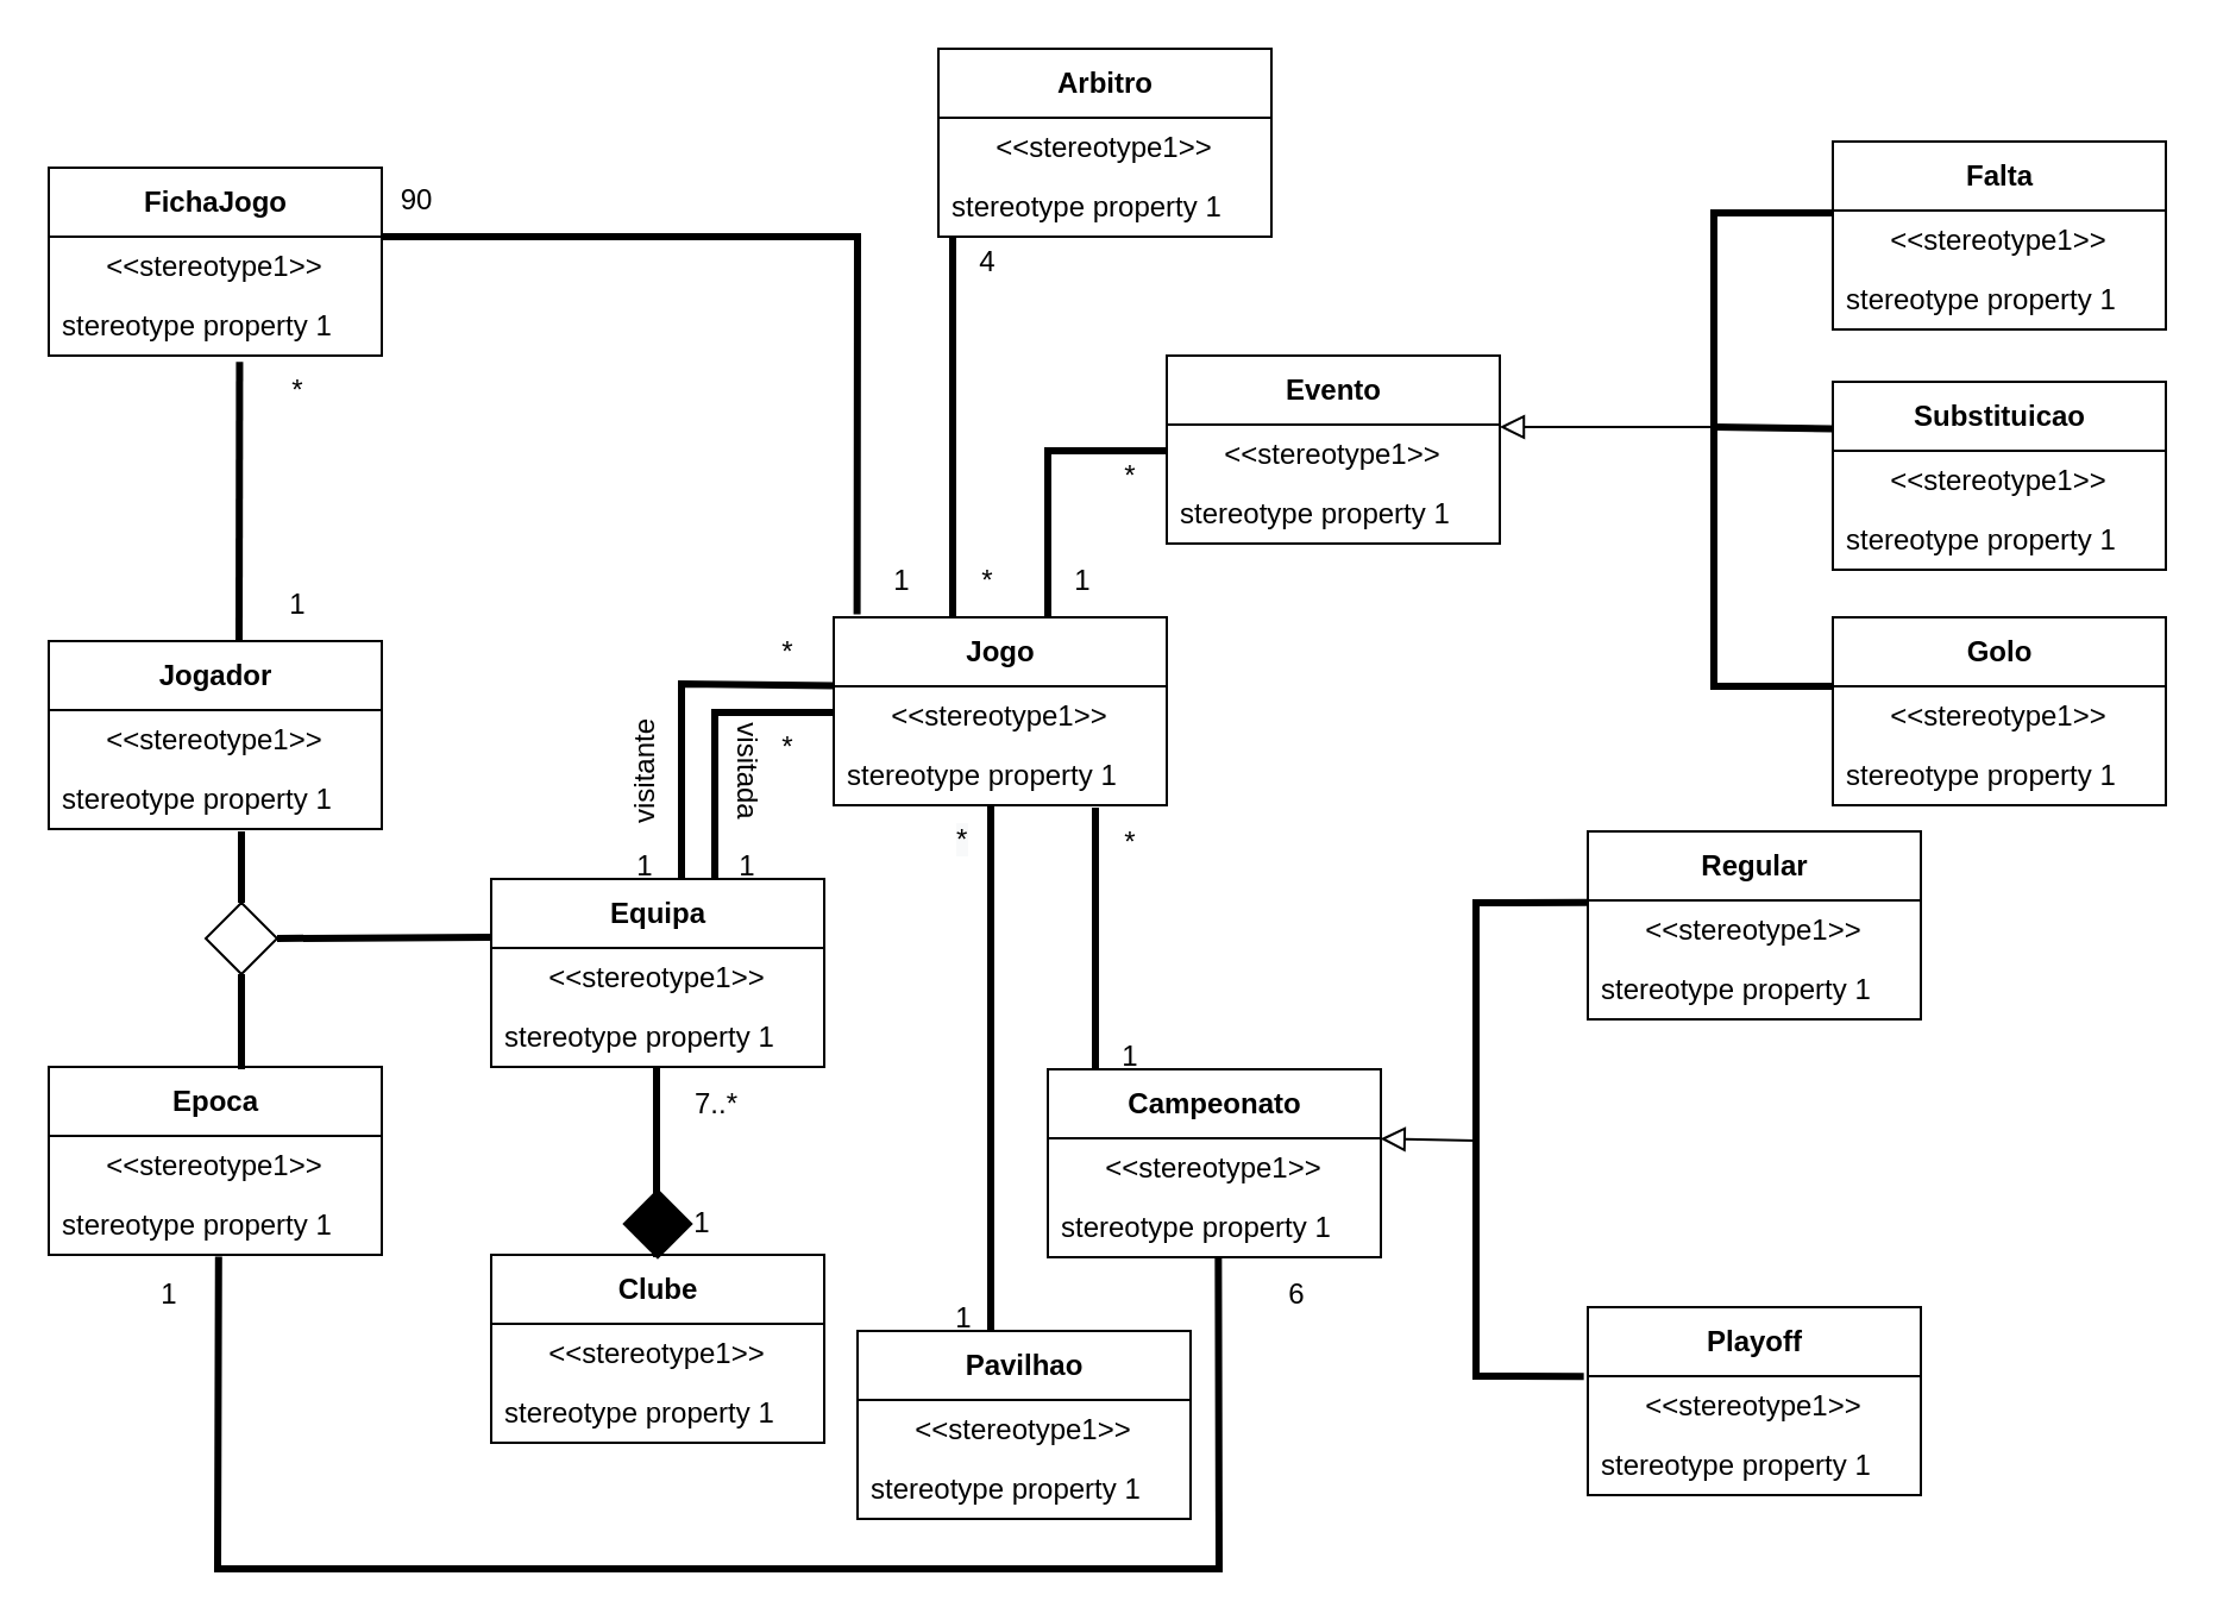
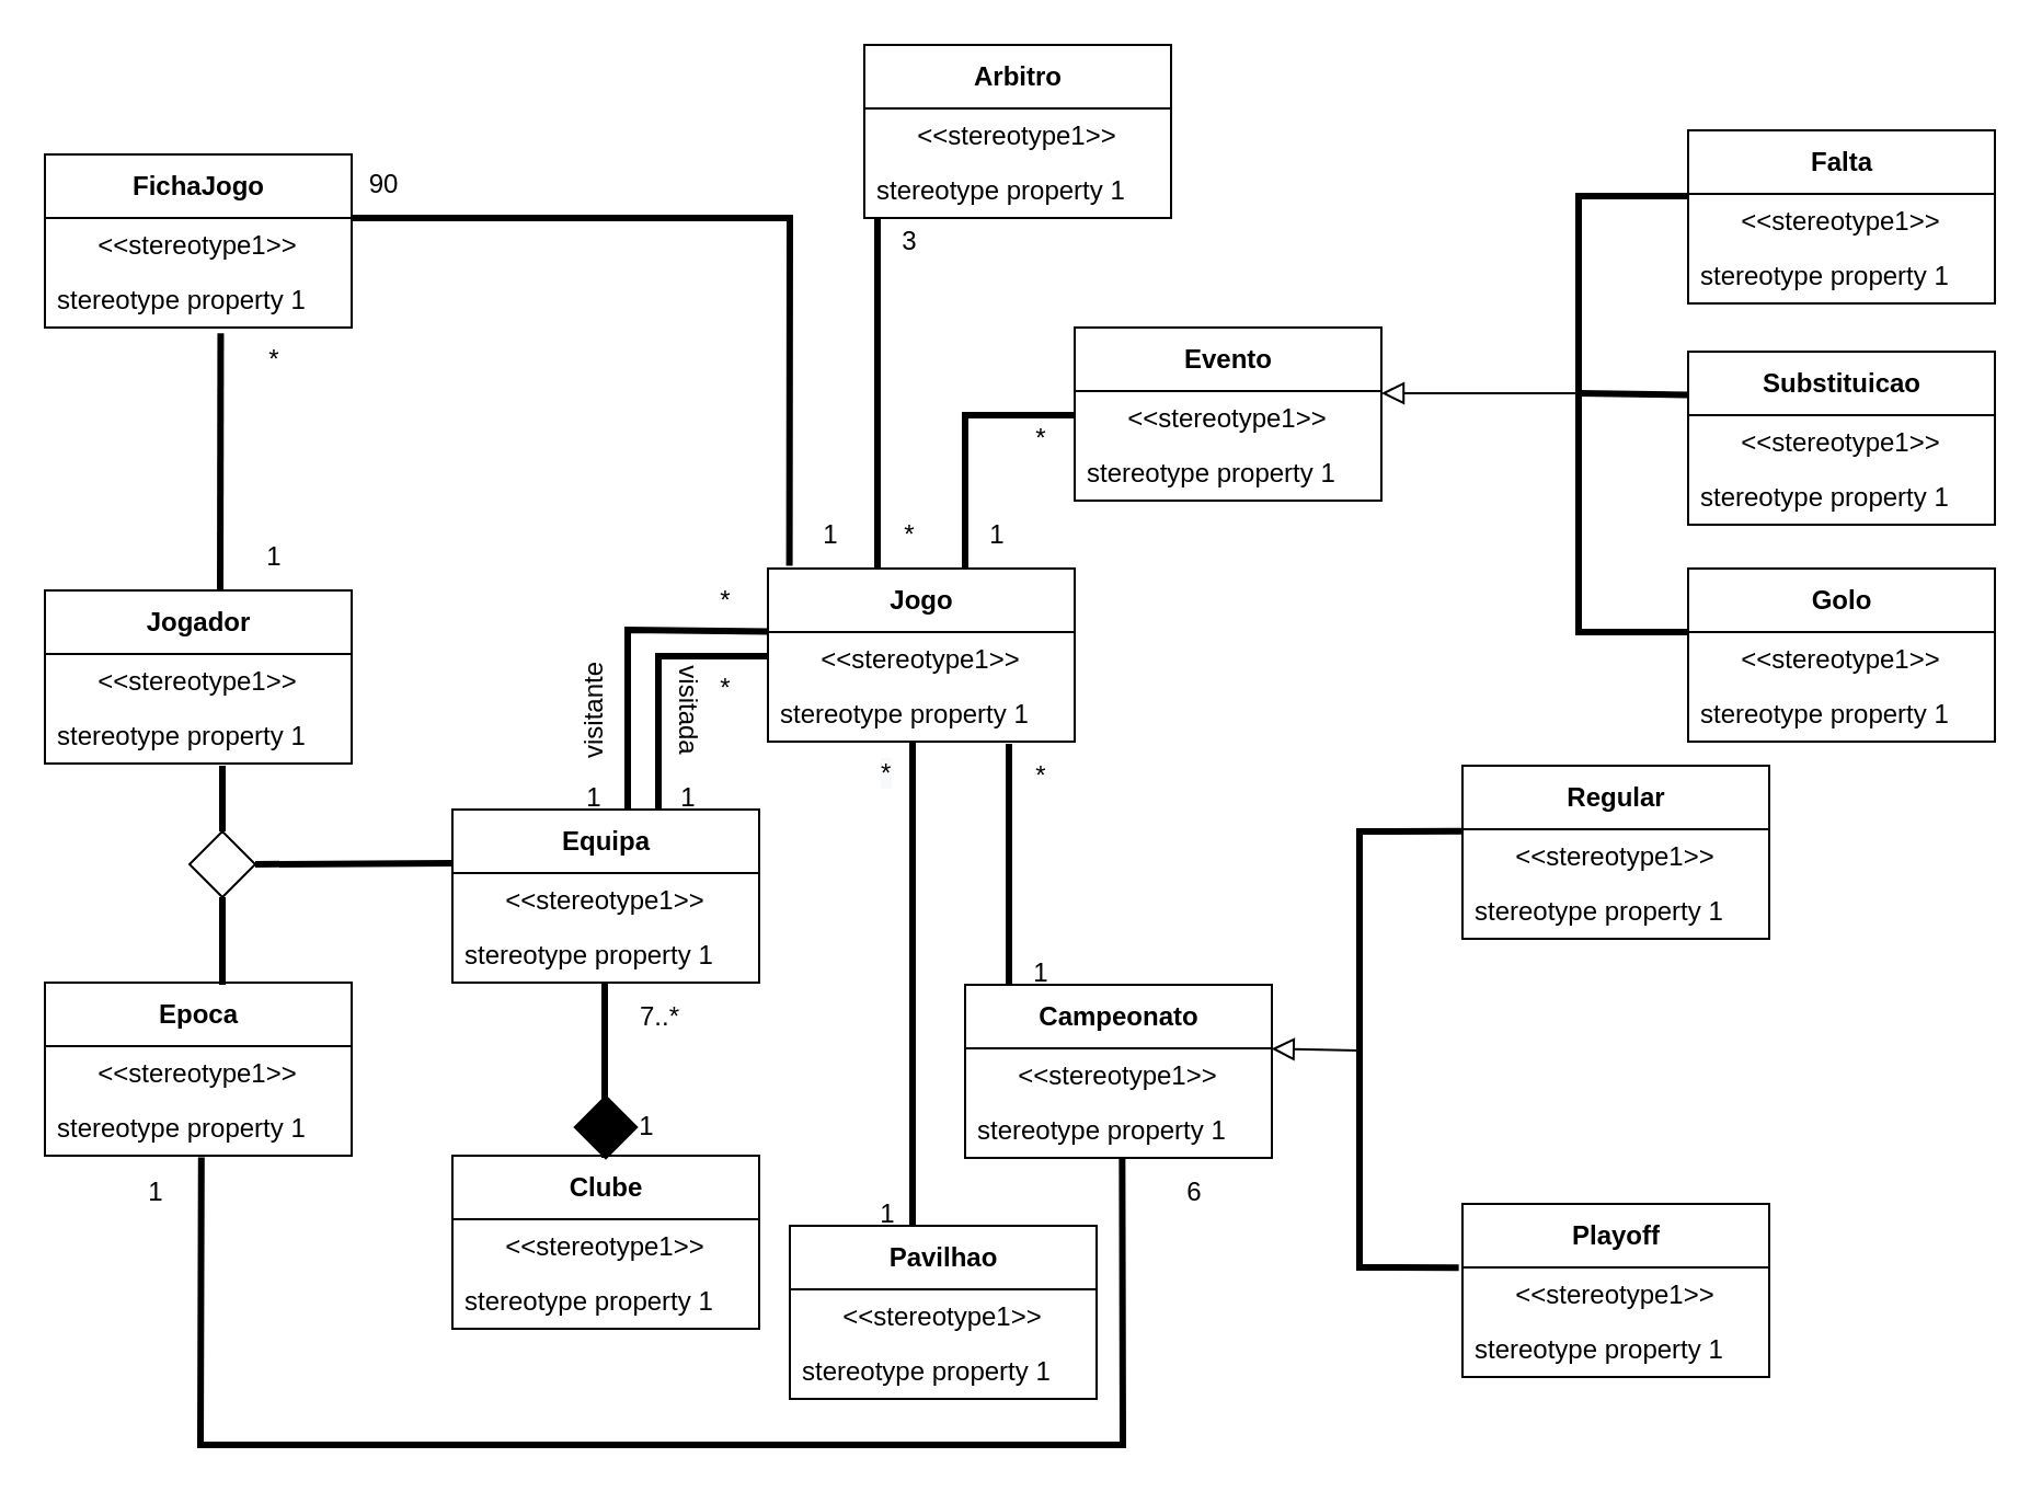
- <mxCell id="42" value="4" style="text;html=1;strokeColor=none;fillColor=none;align=center;verticalAlign=middle;whiteSpace=wrap;rounded=0;" vertex="1" parent="1"><mxGeometry x="400" y="104.5" width="30" height="10" as="geometry" /></mxCell>
+ <mxCell id="42" value="3" style="text;html=1;strokeColor=none;fillColor=none;align=center;verticalAlign=middle;whiteSpace=wrap;rounded=0;" vertex="1" parent="1"><mxGeometry x="400" y="104.5" width="30" height="10" as="geometry" /></mxCell>
